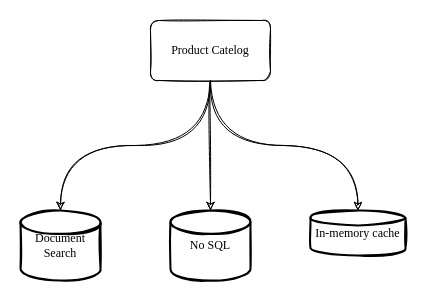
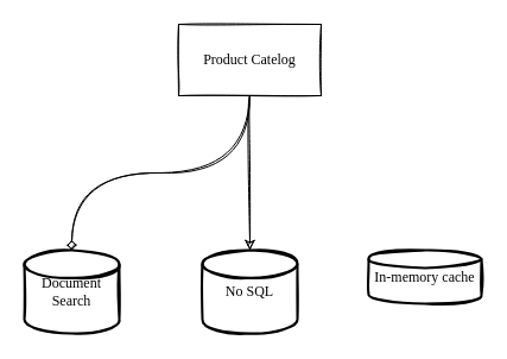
- <mxCell id="5" value="Product Catelog" style="whiteSpace=wrap;html=1;sketch=1;fontFamily=Comic Sans MS;rounded=1;" vertex="1" parent="1"><mxGeometry x="150" y="20" width="120" height="60" as="geometry" /></mxCell>
+ <mxCell id="5" value="Product Catelog" style="rounded=0;whiteSpace=wrap;html=1;sketch=1;fontFamily=Comic Sans MS;" vertex="1" parent="1"><mxGeometry x="150" y="20" width="120" height="60" as="geometry" /></mxCell>
- <mxCell id="3" style="edgeStyle=orthogonalEdgeStyle;curved=1;sketch=1;orthogonalLoop=1;jettySize=auto;html=1;entryX=0.5;entryY=0;entryDx=0;entryDy=0;entryPerimeter=0;fontFamily=Comic Sans MS;exitX=0.5;exitY=1;exitDx=0;exitDy=0;" edge="1" parent="1" source="5" target="8"><mxGeometry relative="1" as="geometry" /></mxCell>
- <mxCell id="4" style="edgeStyle=orthogonalEdgeStyle;curved=1;sketch=1;orthogonalLoop=1;jettySize=auto;html=1;entryX=0.5;entryY=0;entryDx=0;entryDy=0;entryPerimeter=0;fontFamily=Comic Sans MS;exitX=0.5;exitY=1;exitDx=0;exitDy=0;" edge="1" parent="1" source="5" target="6"><mxGeometry relative="1" as="geometry" /></mxCell>
+ <mxCell id="4" style="edgeStyle=orthogonalEdgeStyle;curved=1;sketch=1;orthogonalLoop=1;jettySize=auto;html=1;entryX=0.5;entryY=0;entryDx=0;entryDy=0;entryPerimeter=0;fontFamily=Comic Sans MS;exitX=0.5;exitY=1;exitDx=0;exitDy=0;endArrow=diamond;" edge="1" parent="1" source="5" target="6"><mxGeometry relative="1" as="geometry" /></mxCell>
